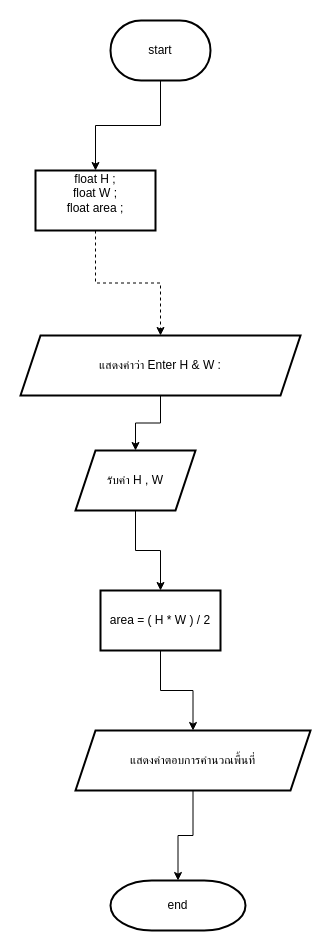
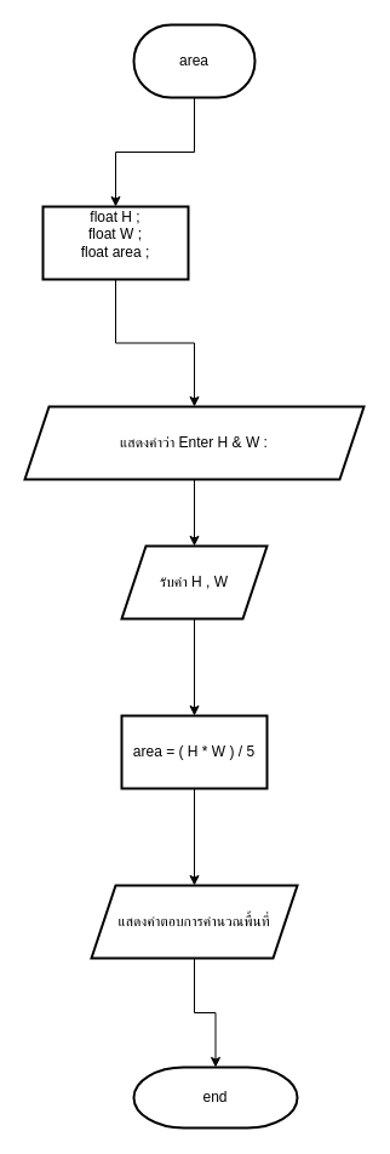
- <mxCell id="3" value="start" style="strokeWidth=2;html=1;shape=mxgraph.flowchart.terminator;whiteSpace=wrap;" vertex="1" parent="1"><mxGeometry x="110" y="20" width="100" height="60" as="geometry" /></mxCell>
+ <mxCell id="3" value="area" style="strokeWidth=2;html=1;shape=mxgraph.flowchart.terminator;whiteSpace=wrap;" vertex="1" parent="1"><mxGeometry x="110" y="20" width="100" height="60" as="geometry" /></mxCell>
- <mxCell id="4" value="" style="edgeStyle=orthogonalEdgeStyle;rounded=0;orthogonalLoop=1;jettySize=auto;html=1;dashed=1;" edge="1" parent="1" source="5" target="7"><mxGeometry relative="1" as="geometry" /></mxCell>
+ <mxCell id="4" value="" style="edgeStyle=orthogonalEdgeStyle;rounded=0;orthogonalLoop=1;jettySize=auto;html=1;" edge="1" parent="1" source="5" target="7"><mxGeometry relative="1" as="geometry" /></mxCell>
- <mxCell id="9" value="รับค่า H , W" style="shape=parallelogram;perimeter=parallelogramPerimeter;whiteSpace=wrap;html=1;fixedSize=1;strokeWidth=2;" vertex="1" parent="1"><mxGeometry x="75" y="450" width="120" height="60" as="geometry" /></mxCell>
+ <mxCell id="9" value="รับค่า H , W" style="shape=parallelogram;perimeter=parallelogramPerimeter;whiteSpace=wrap;html=1;fixedSize=1;strokeWidth=2;" vertex="1" parent="1"><mxGeometry x="100" y="450" width="120" height="60" as="geometry" /></mxCell>
- <mxCell id="11" value="area = ( H * W ) / 2" style="whiteSpace=wrap;html=1;strokeWidth=2;" vertex="1" parent="1"><mxGeometry x="100" y="590" width="120" height="60" as="geometry" /></mxCell>
+ <mxCell id="11" value="area = ( H * W ) / 5" style="whiteSpace=wrap;html=1;strokeWidth=2;" vertex="1" parent="1"><mxGeometry x="100" y="590" width="120" height="60" as="geometry" /></mxCell>
- <mxCell id="13" value="แสดงคำตอบการคำนวณพื้นที่" style="shape=parallelogram;perimeter=parallelogramPerimeter;whiteSpace=wrap;html=1;fixedSize=1;strokeWidth=2;" vertex="1" parent="1"><mxGeometry x="75" y="730" width="235" height="60" as="geometry" /></mxCell>
+ <mxCell id="13" value="แสดงคำตอบการคำนวณพื้นที่" style="shape=parallelogram;perimeter=parallelogramPerimeter;whiteSpace=wrap;html=1;fixedSize=1;strokeWidth=2;" vertex="1" parent="1"><mxGeometry x="75" y="730" width="170" height="60" as="geometry" /></mxCell>
